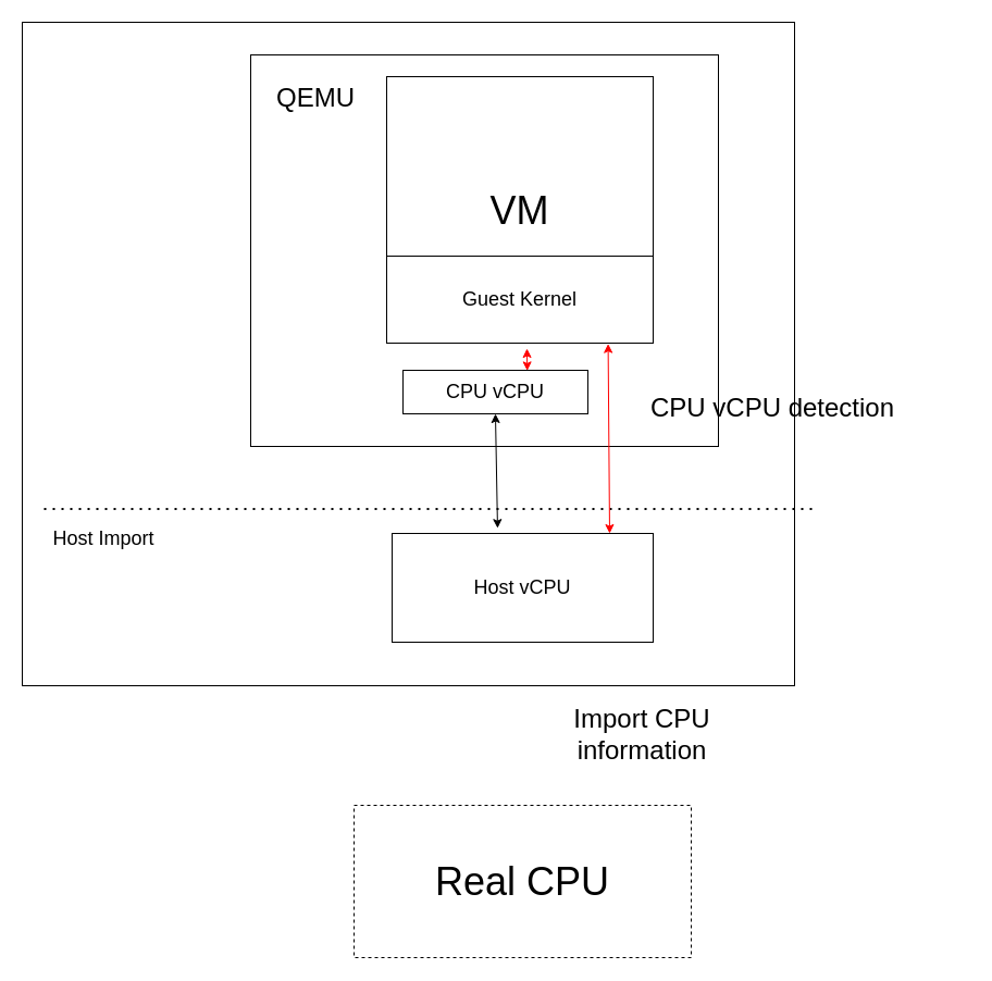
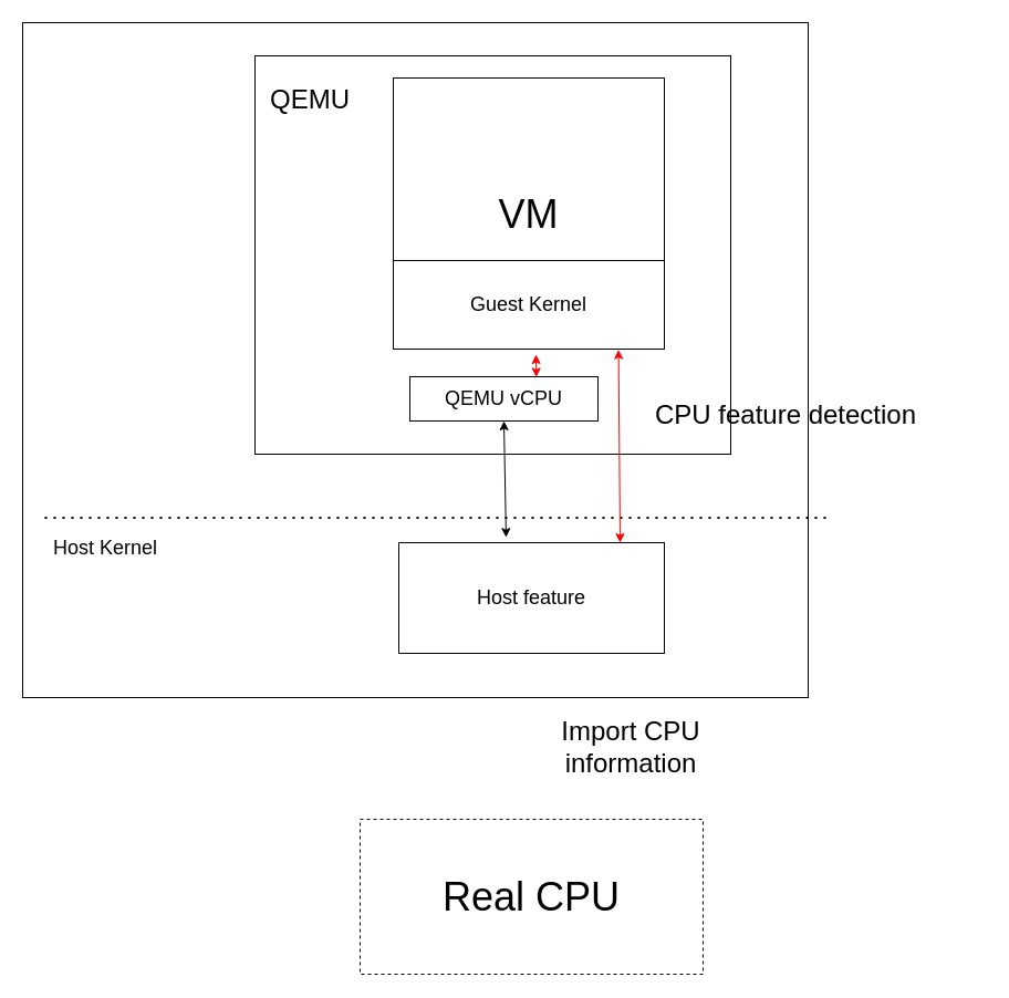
- <mxCell id="6" value="&lt;font style=&quot;font-size: 24px;&quot;&gt;QEMU&lt;/font&gt;" style="text;html=1;strokeColor=none;fillColor=none;align=center;verticalAlign=middle;whiteSpace=wrap;rounded=0;" parent="1" vertex="1"><mxGeometry x="240" y="70" width="100" height="40" as="geometry" /></mxCell>
+ <mxCell id="6" value="&lt;font style=&quot;font-size: 24px;&quot;&gt;QEMU&lt;/font&gt;" style="text;html=1;strokeColor=none;fillColor=none;align=center;verticalAlign=middle;whiteSpace=wrap;rounded=0;" parent="1" vertex="1"><mxGeometry x="230" y="70" width="100" height="40" as="geometry" /></mxCell>
- <mxCell id="14" value="&lt;font style=&quot;font-size: 18px;&quot;&gt;CPU vCPU&lt;/font&gt;" style="rounded=0;whiteSpace=wrap;html=1;" parent="1" vertex="1"><mxGeometry x="370" y="340" width="170" height="40" as="geometry" /></mxCell>
+ <mxCell id="14" value="&lt;font style=&quot;font-size: 18px;&quot;&gt;QEMU vCPU&lt;/font&gt;" style="rounded=0;whiteSpace=wrap;html=1;" parent="1" vertex="1"><mxGeometry x="370" y="340" width="170" height="40" as="geometry" /></mxCell>
- <mxCell id="10" value="&lt;font style=&quot;font-size: 24px;&quot;&gt;CPU vCPU detection&lt;/font&gt;" style="text;html=1;strokeColor=none;fillColor=none;align=center;verticalAlign=middle;whiteSpace=wrap;rounded=0;" parent="1" vertex="1"><mxGeometry x="530" y="360" width="360" height="30" as="geometry" /></mxCell>
+ <mxCell id="10" value="&lt;font style=&quot;font-size: 24px;&quot;&gt;CPU feature detection&lt;/font&gt;" style="text;html=1;strokeColor=none;fillColor=none;align=center;verticalAlign=middle;whiteSpace=wrap;rounded=0;" parent="1" vertex="1"><mxGeometry x="530" y="360" width="360" height="30" as="geometry" /></mxCell>
- <mxCell id="13" value="&lt;font style=&quot;font-size: 18px;&quot;&gt;Host Import&lt;/font&gt;" style="text;html=1;strokeColor=none;fillColor=none;align=center;verticalAlign=middle;whiteSpace=wrap;rounded=0;" parent="1" vertex="1"><mxGeometry x="20" y="480" width="150" height="30" as="geometry" /></mxCell>
+ <mxCell id="13" value="&lt;font style=&quot;font-size: 18px;&quot;&gt;Host Kernel&lt;/font&gt;" style="text;html=1;strokeColor=none;fillColor=none;align=center;verticalAlign=middle;whiteSpace=wrap;rounded=0;" parent="1" vertex="1"><mxGeometry x="20" y="480" width="150" height="30" as="geometry" /></mxCell>
- <mxCell id="4" value="&lt;font style=&quot;font-size: 18px;&quot;&gt;Host vCPU&lt;/font&gt;" style="rounded=0;whiteSpace=wrap;html=1;" parent="1" vertex="1"><mxGeometry x="360" y="490" width="240" height="100" as="geometry" /></mxCell>
+ <mxCell id="4" value="&lt;font style=&quot;font-size: 18px;&quot;&gt;Host feature&lt;/font&gt;" style="rounded=0;whiteSpace=wrap;html=1;" parent="1" vertex="1"><mxGeometry x="360" y="490" width="240" height="100" as="geometry" /></mxCell>
- <mxCell id="7" value="&lt;font style=&quot;font-size: 24px;&quot;&gt;Import CPU information&lt;/font&gt;" style="text;html=1;strokeColor=none;fillColor=none;align=center;verticalAlign=middle;whiteSpace=wrap;rounded=0;" parent="1" vertex="1"><mxGeometry x="500" y="660" width="180" height="30" as="geometry" /></mxCell>
+ <mxCell id="7" value="&lt;font style=&quot;font-size: 24px;&quot;&gt;Import CPU information&lt;/font&gt;" style="text;html=1;strokeColor=none;fillColor=none;align=center;verticalAlign=middle;whiteSpace=wrap;rounded=0;" parent="1" vertex="1"><mxGeometry x="480" y="660" width="180" height="30" as="geometry" /></mxCell>
